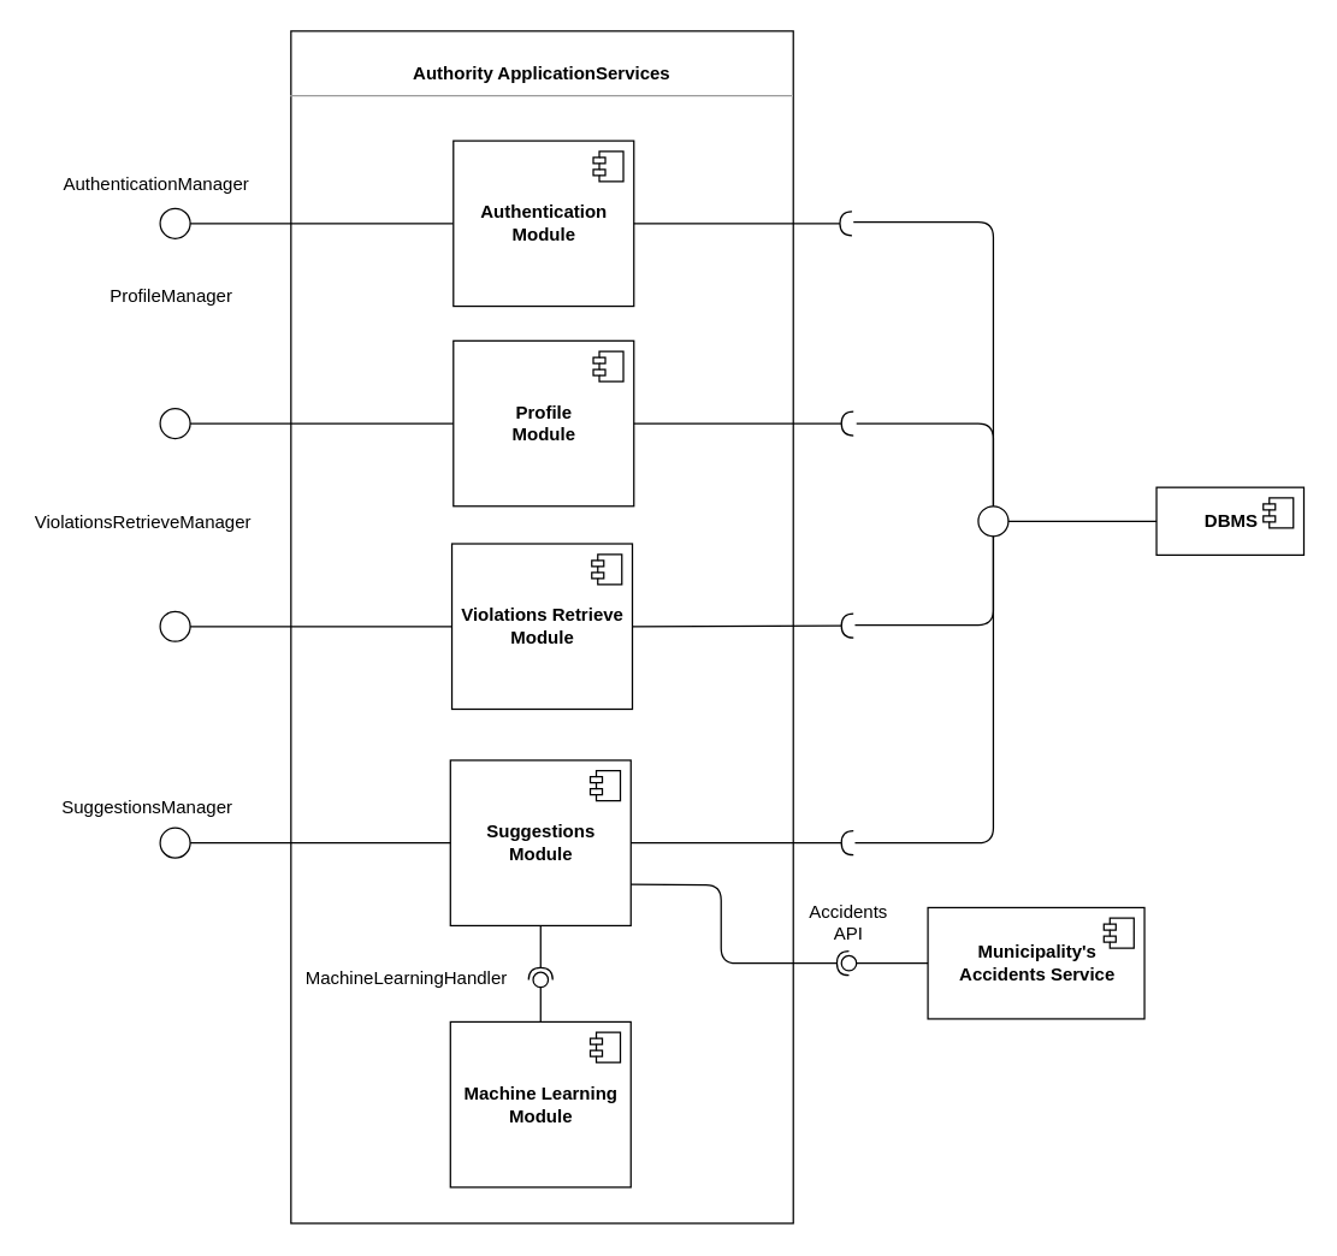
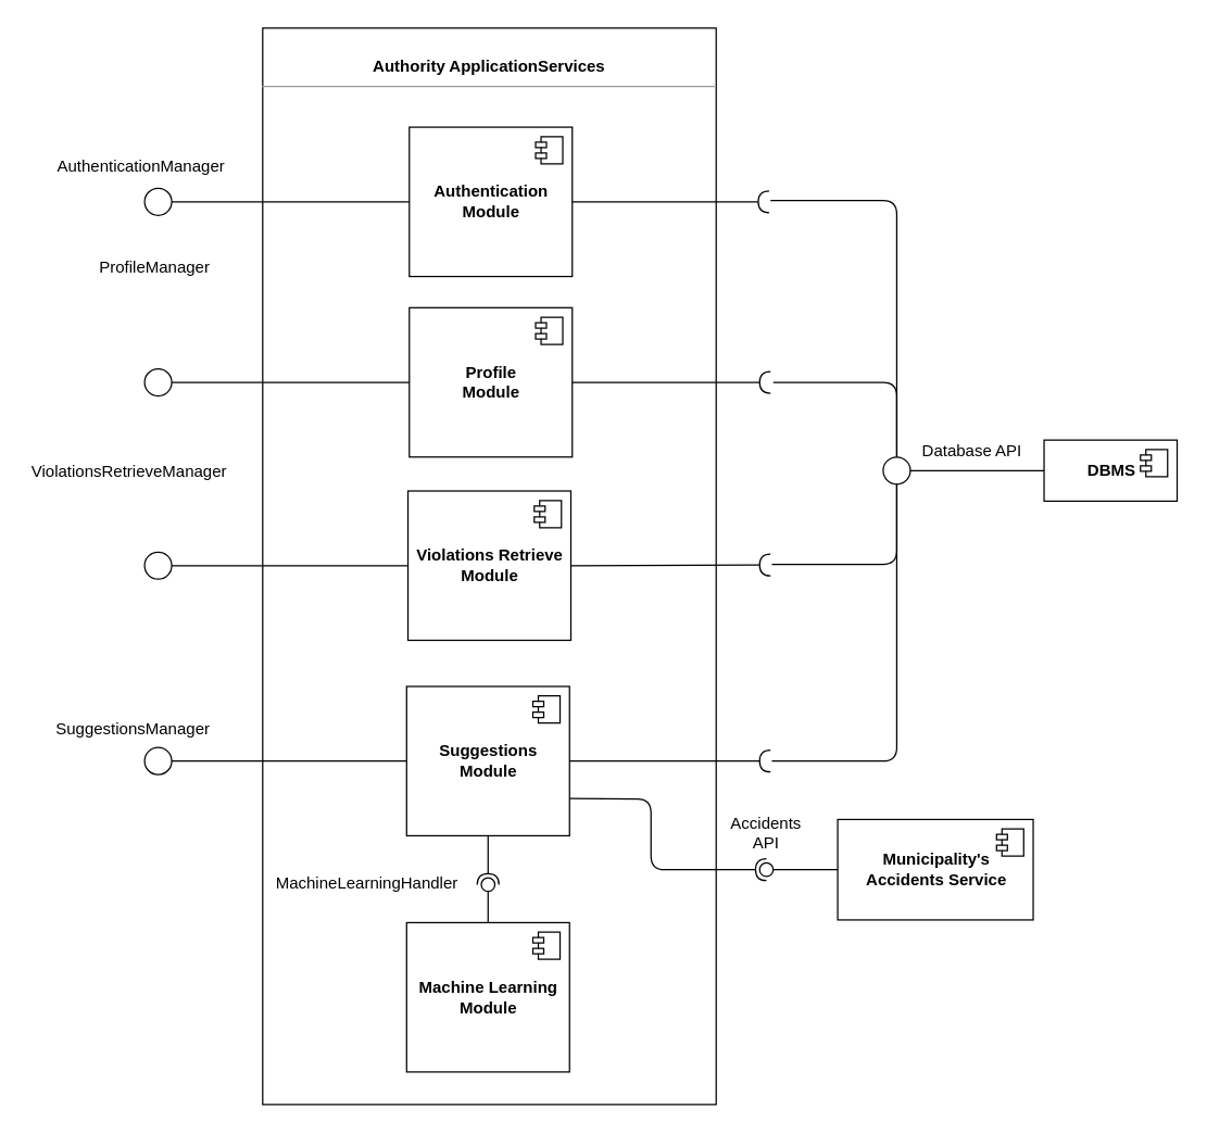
+ <mxCell id="15" value="Database API" style="text;html=1;resizable=0;points=[];autosize=1;align=left;verticalAlign=top;spacingTop=-4;" parent="1" vertex="1"><mxGeometry x="676.5" y="322" width="84" height="14" as="geometry" /></mxCell>
